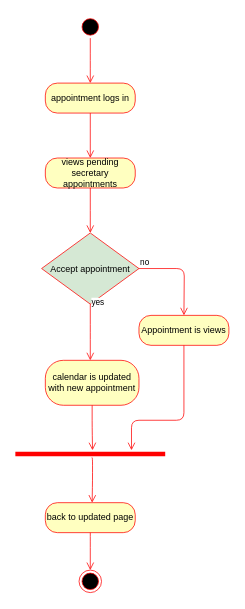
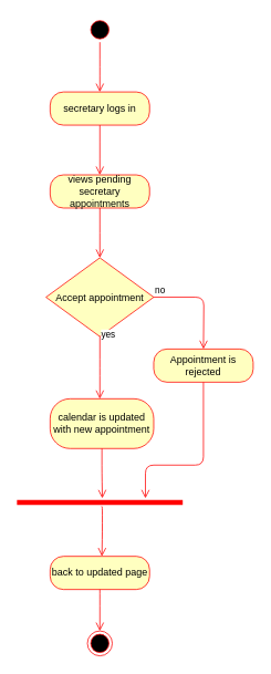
- <mxCell id="4" value="appointment logs in" style="rounded=1;whiteSpace=wrap;html=1;arcSize=40;fontColor=#000000;fillColor=#ffffc0;strokeColor=#ff0000;" parent="1" vertex="1"><mxGeometry x="60" y="110" width="120" height="40" as="geometry" /></mxCell>
+ <mxCell id="4" value="secretary logs in" style="rounded=1;whiteSpace=wrap;html=1;arcSize=40;fontColor=#000000;fillColor=#ffffc0;strokeColor=#ff0000;" parent="1" vertex="1"><mxGeometry x="60" y="110" width="120" height="40" as="geometry" /></mxCell>
- <mxCell id="8" value="Accept appointment" style="rhombus;whiteSpace=wrap;html=1;fillColor=#d5e8d4;strokeColor=#ff0000;" parent="1" vertex="1"><mxGeometry x="55" y="310" width="130" height="95" as="geometry" /></mxCell>
+ <mxCell id="8" value="Accept appointment" style="rhombus;whiteSpace=wrap;html=1;fillColor=#ffffc0;strokeColor=#ff0000;" parent="1" vertex="1"><mxGeometry x="55" y="310" width="130" height="95" as="geometry" /></mxCell>
- <mxCell id="11" value="Appointment is views" style="rounded=1;whiteSpace=wrap;html=1;arcSize=40;fontColor=#000000;fillColor=#ffffc0;strokeColor=#ff0000;" parent="1" vertex="1"><mxGeometry x="185" y="420" width="120" height="40" as="geometry" /></mxCell>
+ <mxCell id="11" value="Appointment is rejected" style="rounded=1;whiteSpace=wrap;html=1;arcSize=40;fontColor=#000000;fillColor=#ffffc0;strokeColor=#ff0000;" parent="1" vertex="1"><mxGeometry x="185" y="420" width="120" height="40" as="geometry" /></mxCell>
